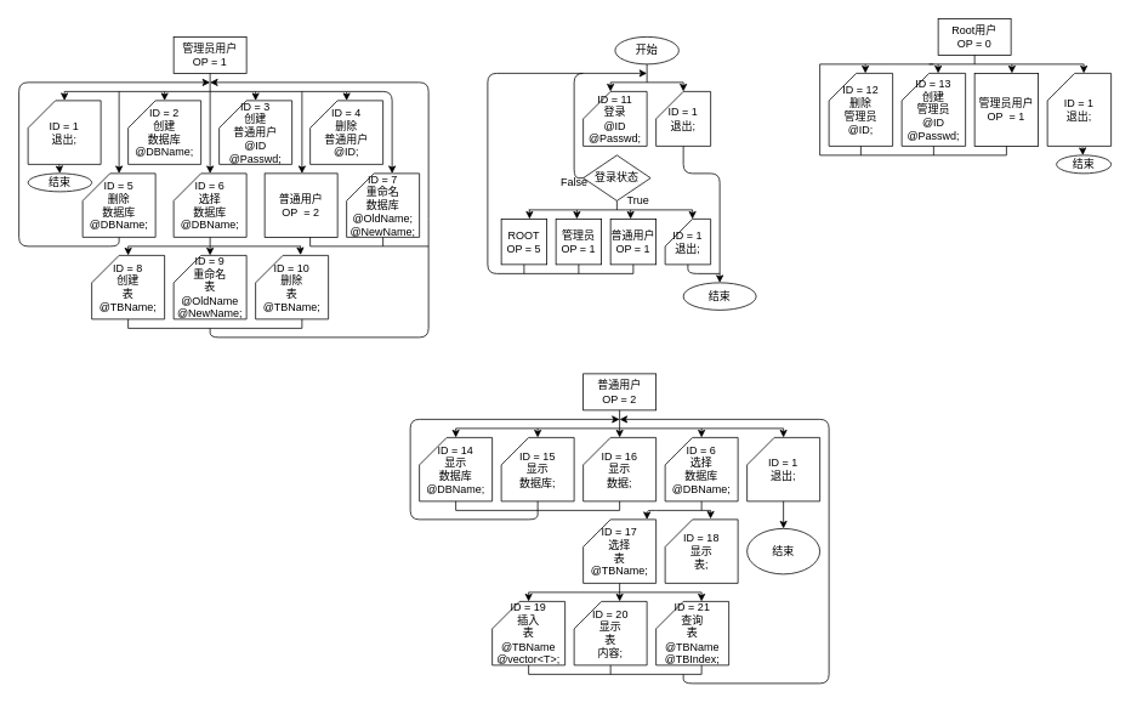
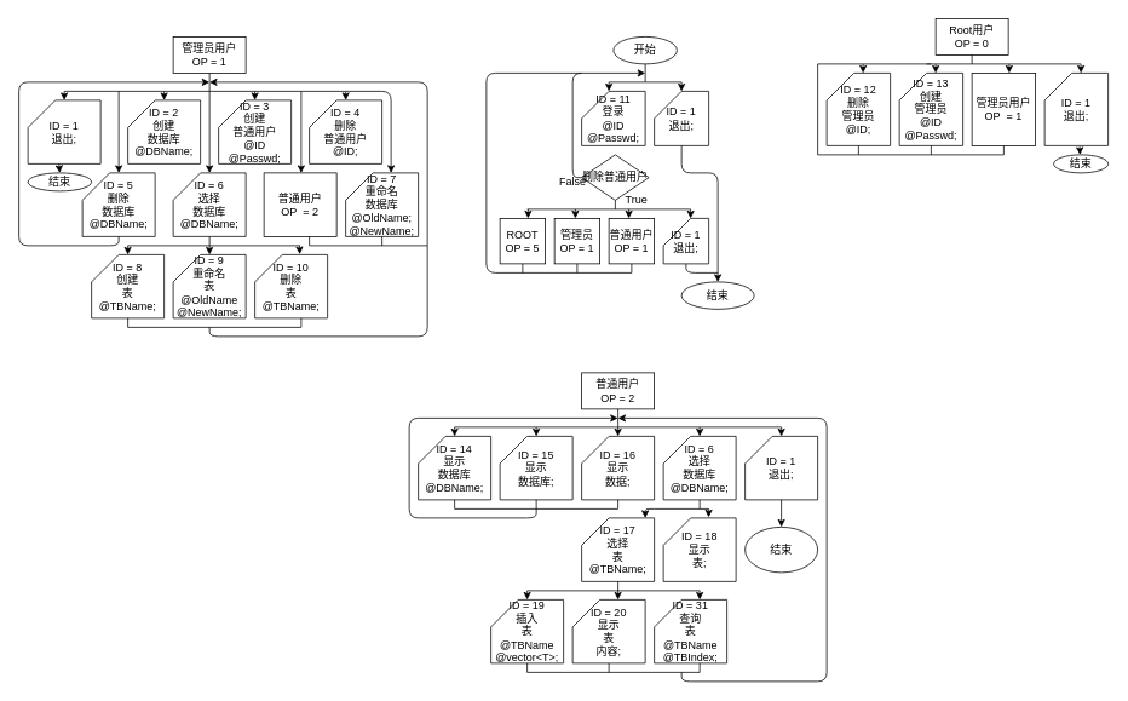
- <mxCell id="8" value="登录状态" style="rhombus;whiteSpace=wrap;html=1;sketch=0;fillStyle=auto;fillColor=none;gradientColor=none;gradientDirection=west;labelBackgroundColor=none;fontColor=#000000;" parent="1" vertex="1"><mxGeometry x="640" y="170" width="74" height="50" as="geometry" /></mxCell>
+ <mxCell id="8" value="删除普通用户" style="rhombus;whiteSpace=wrap;html=1;sketch=0;fillStyle=auto;fillColor=none;gradientColor=none;gradientDirection=west;labelBackgroundColor=none;fontColor=#000000;" parent="1" vertex="1"><mxGeometry x="640" y="170" width="74" height="50" as="geometry" /></mxCell>
- <mxCell id="58" value="&lt;font face=&quot;helvetica&quot;&gt;ID = 21&lt;br&gt;查询&lt;br&gt;表&lt;br&gt;@TBName&lt;br&gt;@TBIndex;&lt;br&gt;&lt;/font&gt;" style="shape=card;whiteSpace=wrap;html=1;sketch=0;fillStyle=auto;fillColor=none;gradientColor=none;gradientDirection=west;fontColor=#000000;labelBackgroundColor=none;" parent="48" vertex="1"><mxGeometry x="720" y="660" width="80" height="70" as="geometry" /></mxCell>
+ <mxCell id="58" value="&lt;font face=&quot;helvetica&quot;&gt;ID = 31&lt;br&gt;查询&lt;br&gt;表&lt;br&gt;@TBName&lt;br&gt;@TBIndex;&lt;br&gt;&lt;/font&gt;" style="shape=card;whiteSpace=wrap;html=1;sketch=0;fillStyle=auto;fillColor=none;gradientColor=none;gradientDirection=west;fontColor=#000000;labelBackgroundColor=none;" parent="48" vertex="1"><mxGeometry x="720" y="660" width="80" height="70" as="geometry" /></mxCell>
